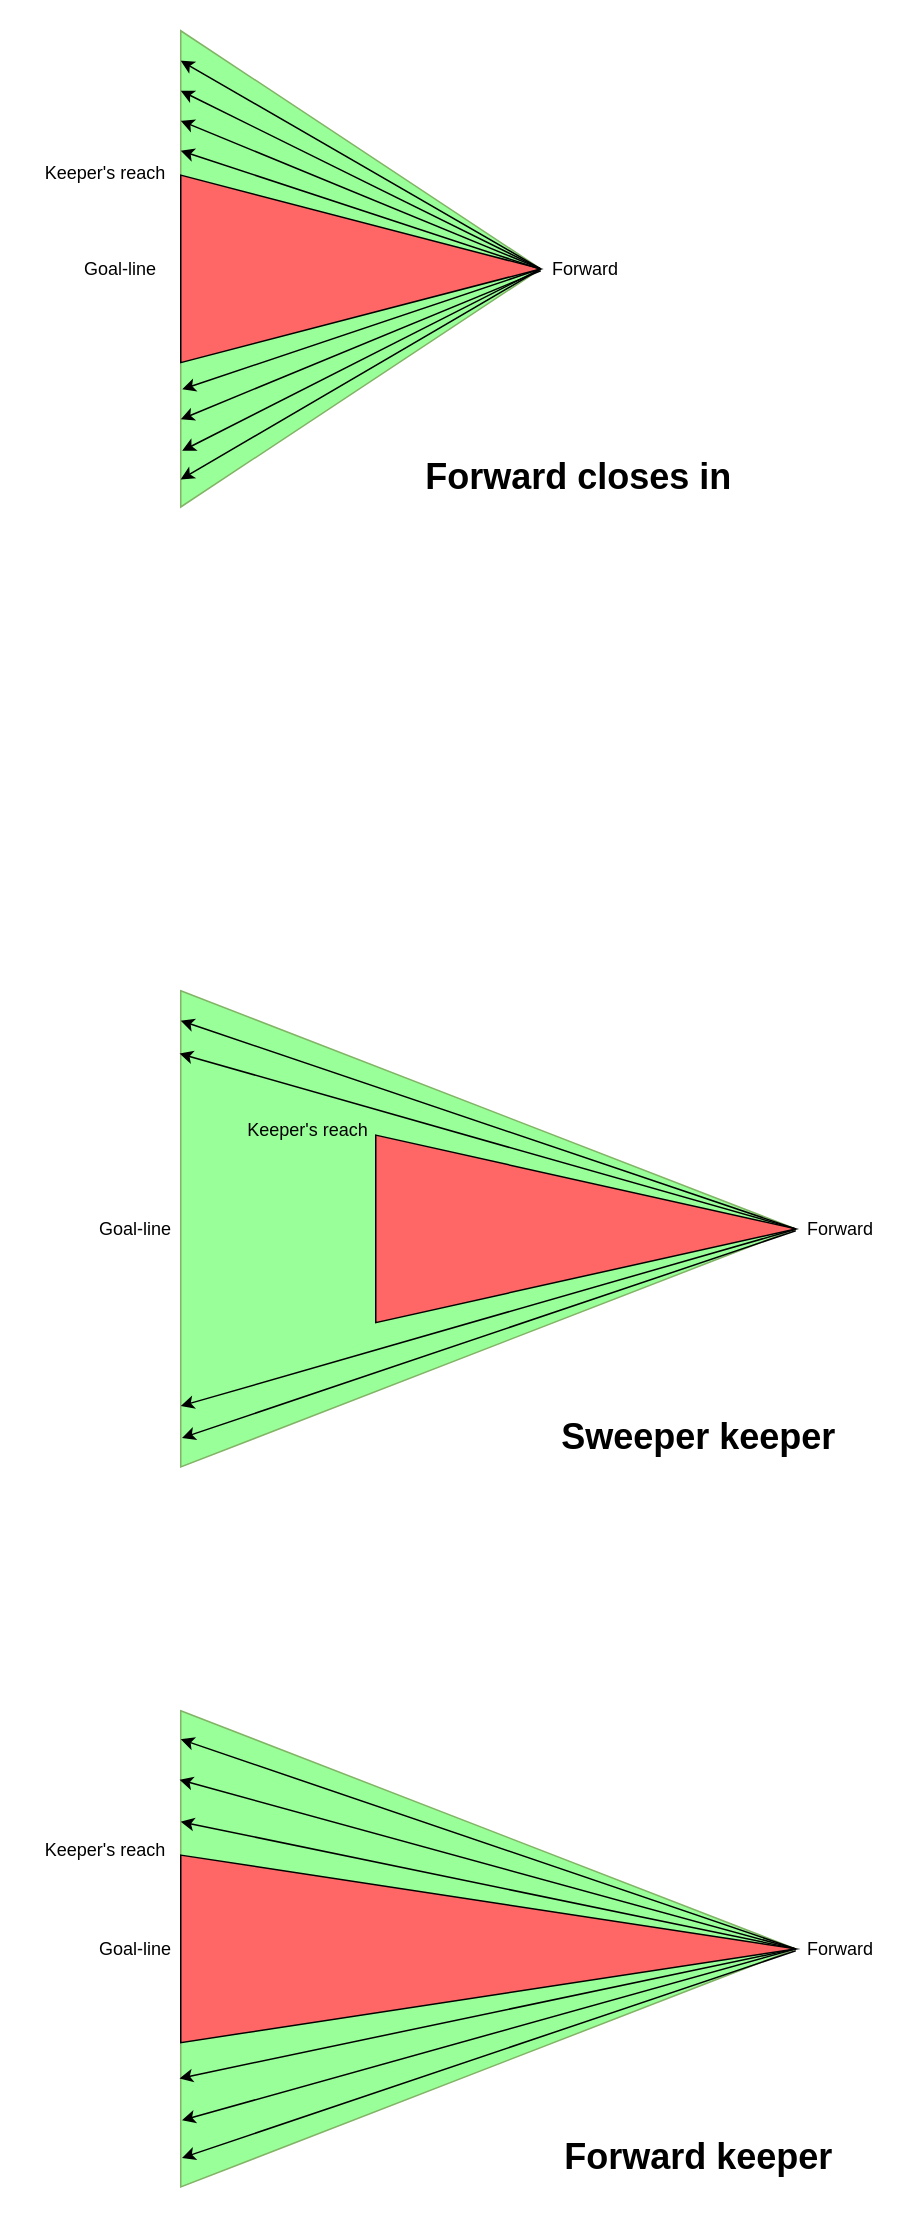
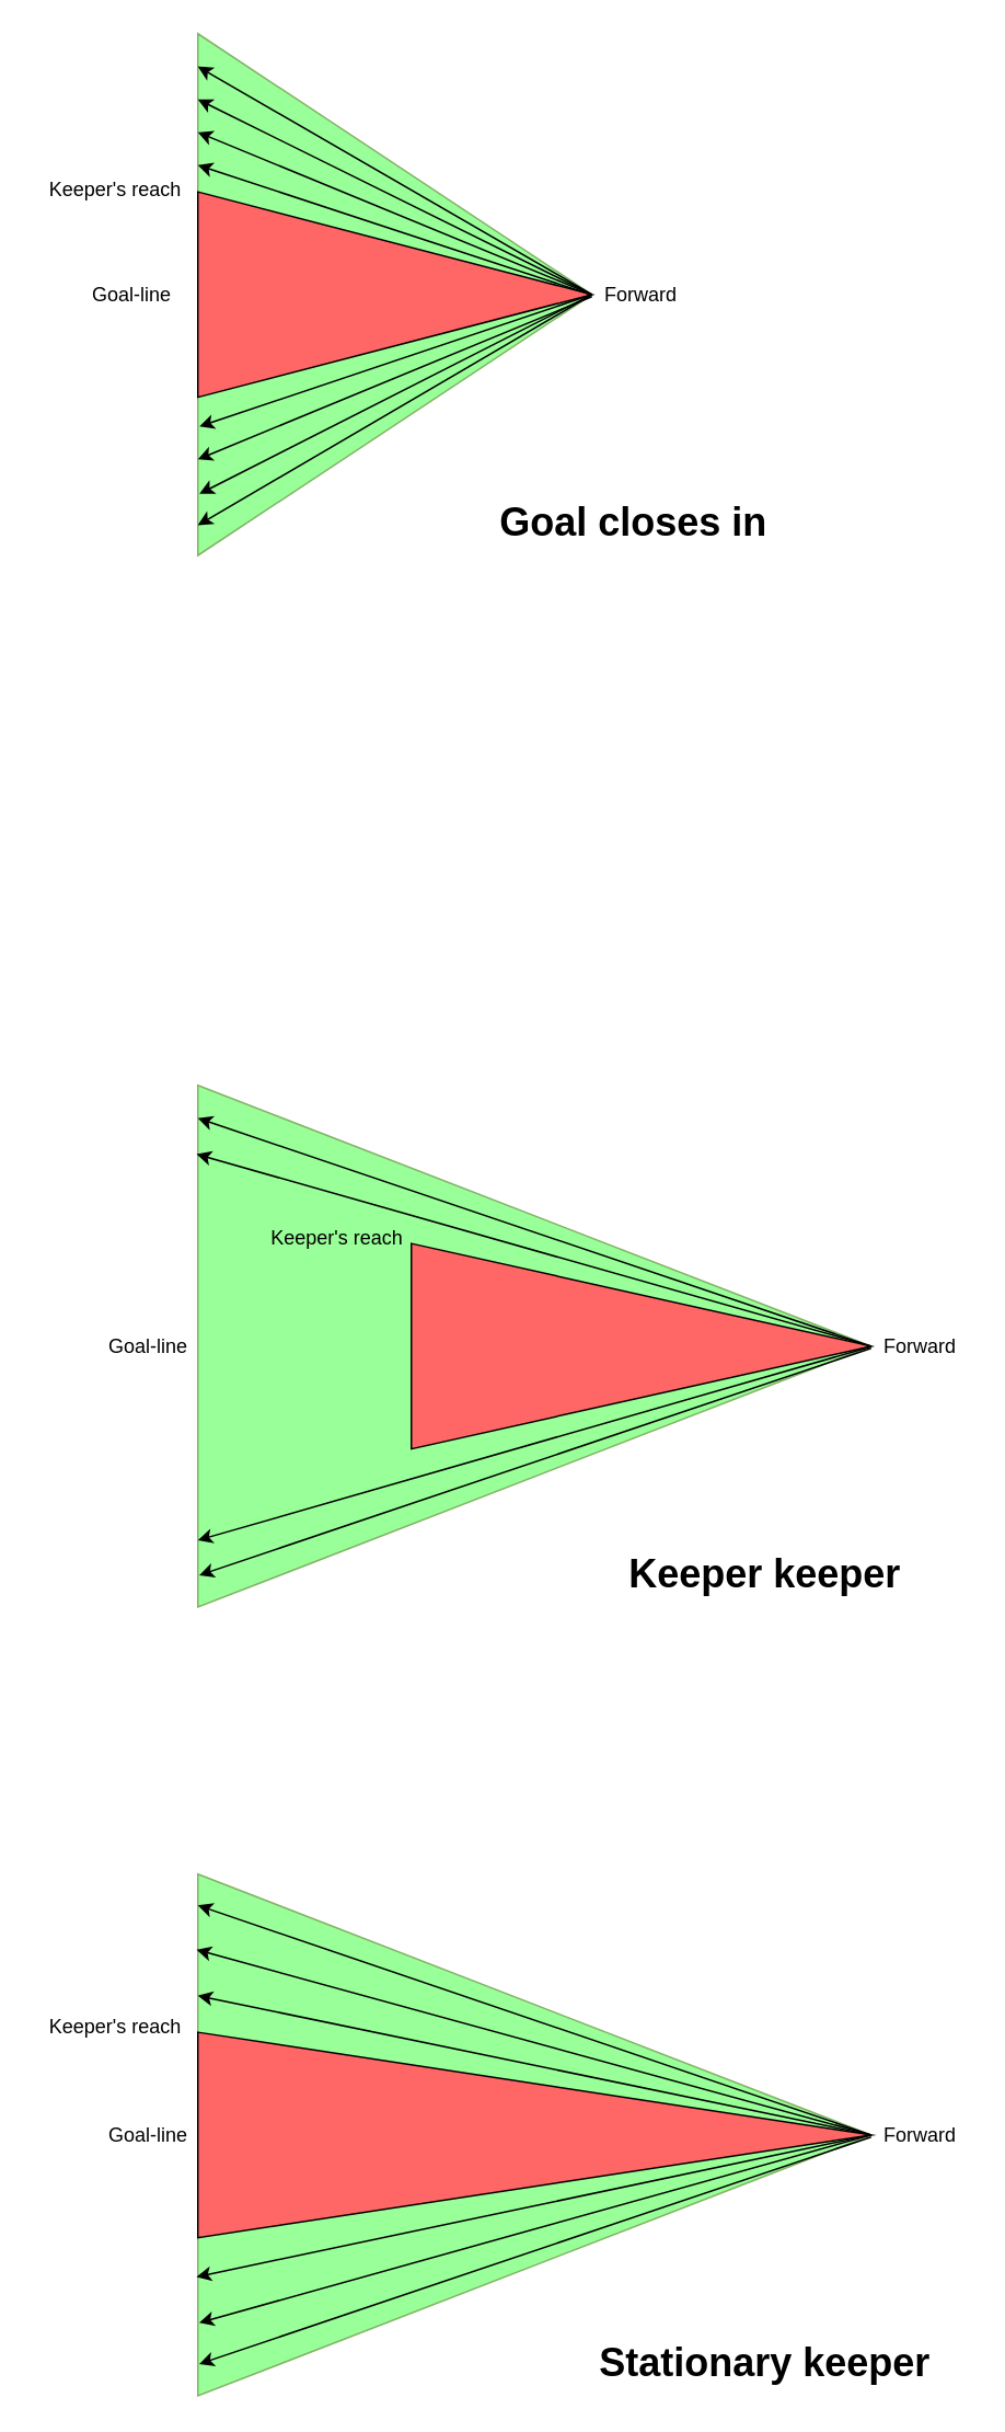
- <mxCell id="35" value="Forward closes in" style="text;strokeColor=none;fillColor=none;html=1;fontSize=24;fontStyle=1;verticalAlign=middle;align=center;" parent="1" vertex="1"><mxGeometry x="280" y="297.5" width="210" height="40" as="geometry" /></mxCell>
+ <mxCell id="35" value="Goal closes in" style="text;strokeColor=none;fillColor=none;html=1;fontSize=24;fontStyle=1;verticalAlign=middle;align=center;" parent="1" vertex="1"><mxGeometry x="280" y="297.5" width="210" height="40" as="geometry" /></mxCell>
- <mxCell id="36" value="Sweeper keeper" style="text;strokeColor=none;fillColor=none;html=1;fontSize=24;fontStyle=1;verticalAlign=middle;align=center;" parent="1" vertex="1"><mxGeometry x="360" y="937.5" width="210" height="40" as="geometry" /></mxCell>
+ <mxCell id="36" value="Keeper keeper" style="text;strokeColor=none;fillColor=none;html=1;fontSize=24;fontStyle=1;verticalAlign=middle;align=center;" parent="1" vertex="1"><mxGeometry x="360" y="937.5" width="210" height="40" as="geometry" /></mxCell>
- <mxCell id="37" value="Forward keeper" style="text;strokeColor=none;fillColor=none;html=1;fontSize=24;fontStyle=1;verticalAlign=middle;align=center;" parent="1" vertex="1"><mxGeometry x="360" y="1417.5" width="210" height="40" as="geometry" /></mxCell>
+ <mxCell id="37" value="Stationary keeper" style="text;strokeColor=none;fillColor=none;html=1;fontSize=24;fontStyle=1;verticalAlign=middle;align=center;" parent="1" vertex="1"><mxGeometry x="360" y="1417.5" width="210" height="40" as="geometry" /></mxCell>
